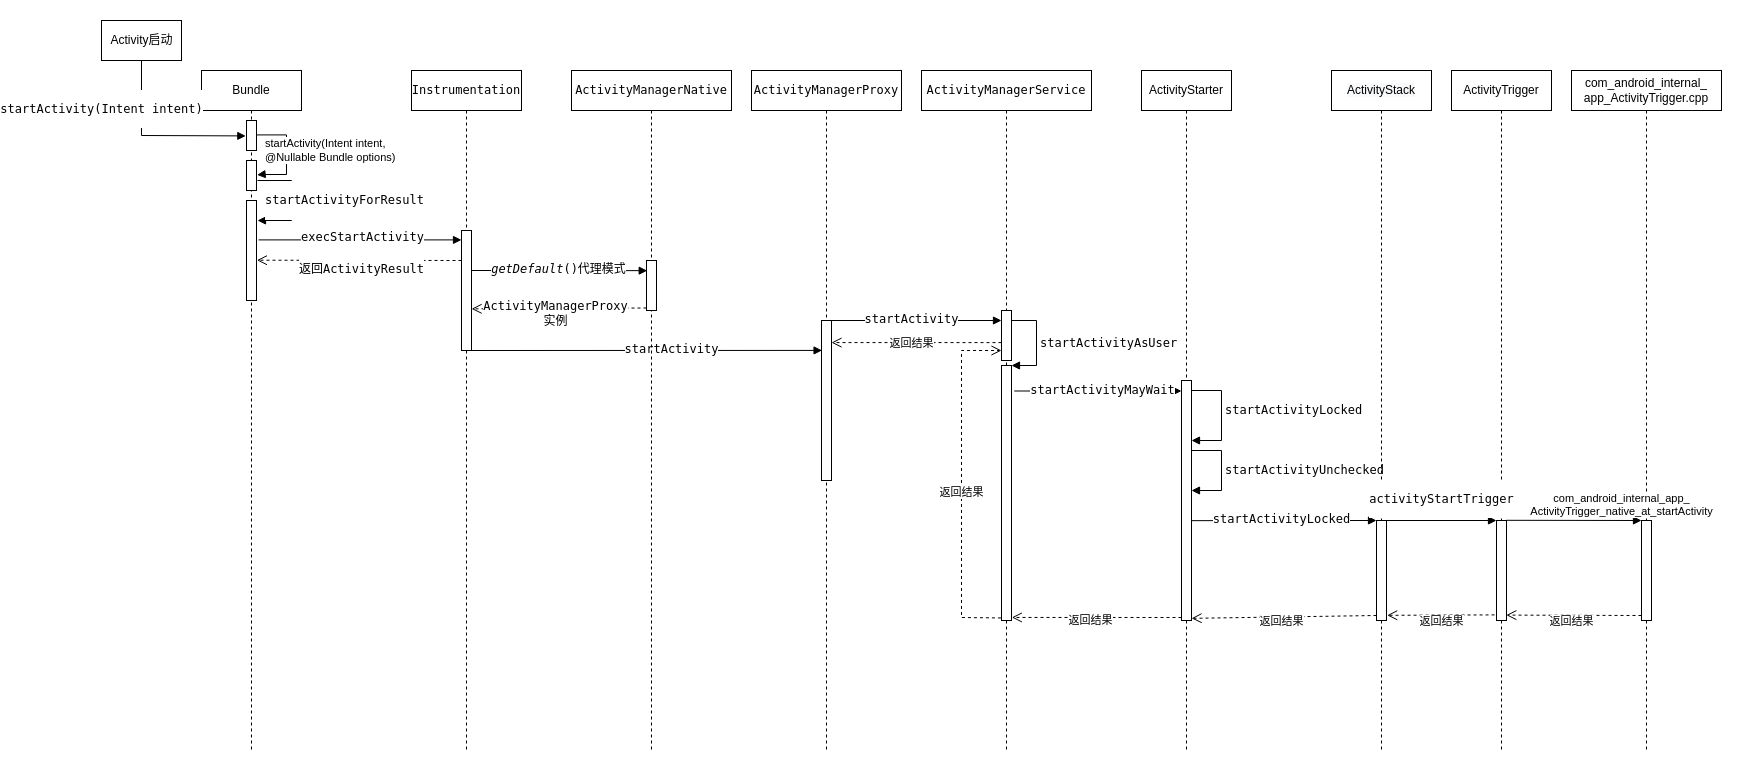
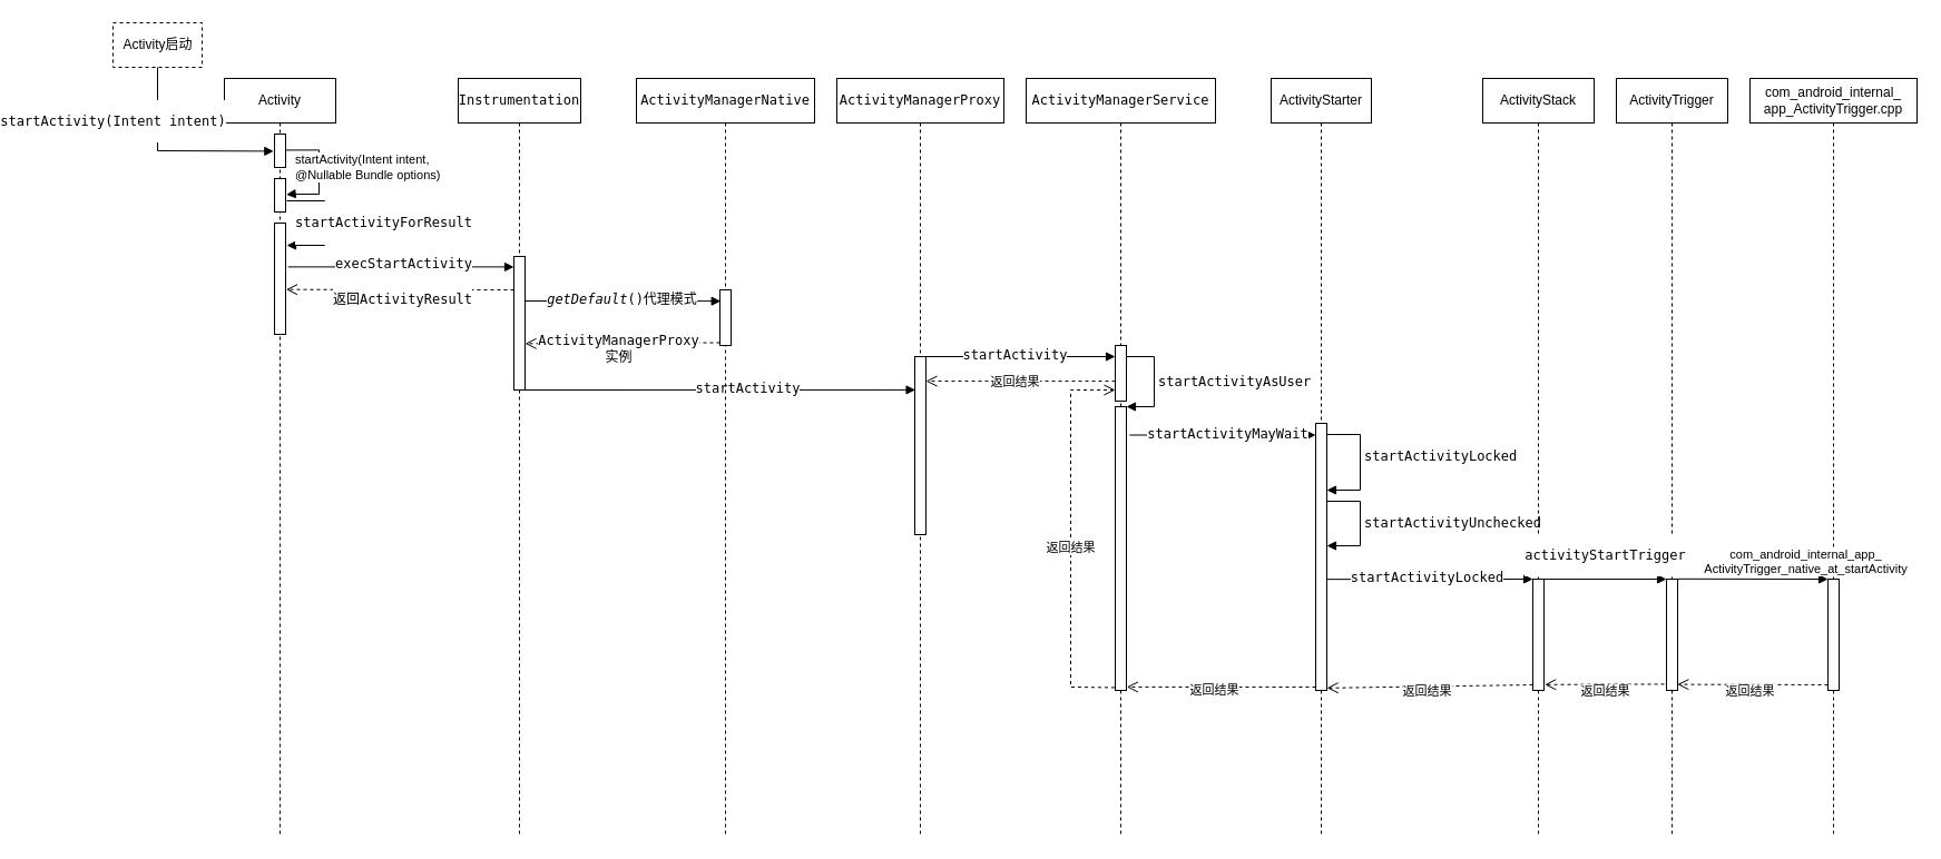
- <mxCell id="8" value="Activity启动" style="html=1;" parent="1" vertex="1"><mxGeometry x="20" y="20" width="80" height="40" as="geometry" /></mxCell>
+ <mxCell id="8" value="Activity启动" style="html=1;dashed=1;" parent="1" vertex="1"><mxGeometry x="20" y="20" width="80" height="40" as="geometry" /></mxCell>
- <mxCell id="2" value="Bundle" style="shape=umlLifeline;perimeter=lifelinePerimeter;whiteSpace=wrap;html=1;container=1;collapsible=0;recursiveResize=0;outlineConnect=0;" parent="1" vertex="1"><mxGeometry x="120" y="70" width="100" height="680" as="geometry" /></mxCell>
+ <mxCell id="2" value="Activity" style="shape=umlLifeline;perimeter=lifelinePerimeter;whiteSpace=wrap;html=1;container=1;collapsible=0;recursiveResize=0;outlineConnect=0;" parent="1" vertex="1"><mxGeometry x="120" y="70" width="100" height="680" as="geometry" /></mxCell>
